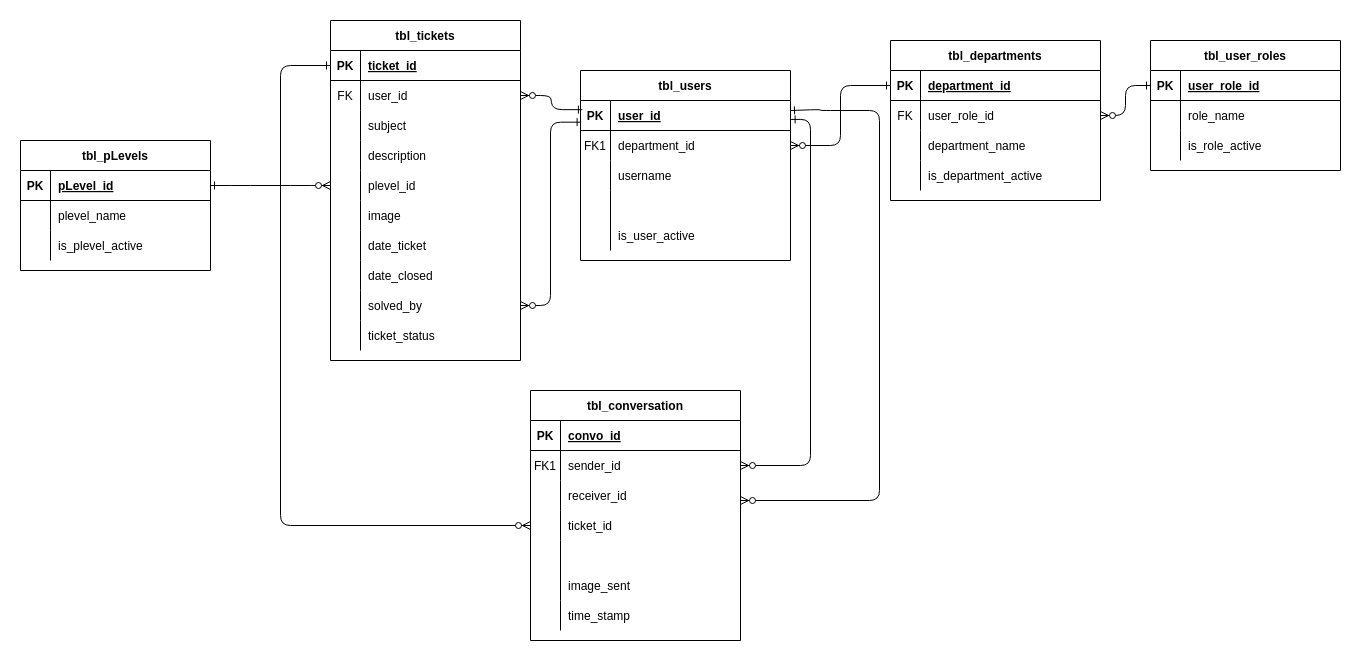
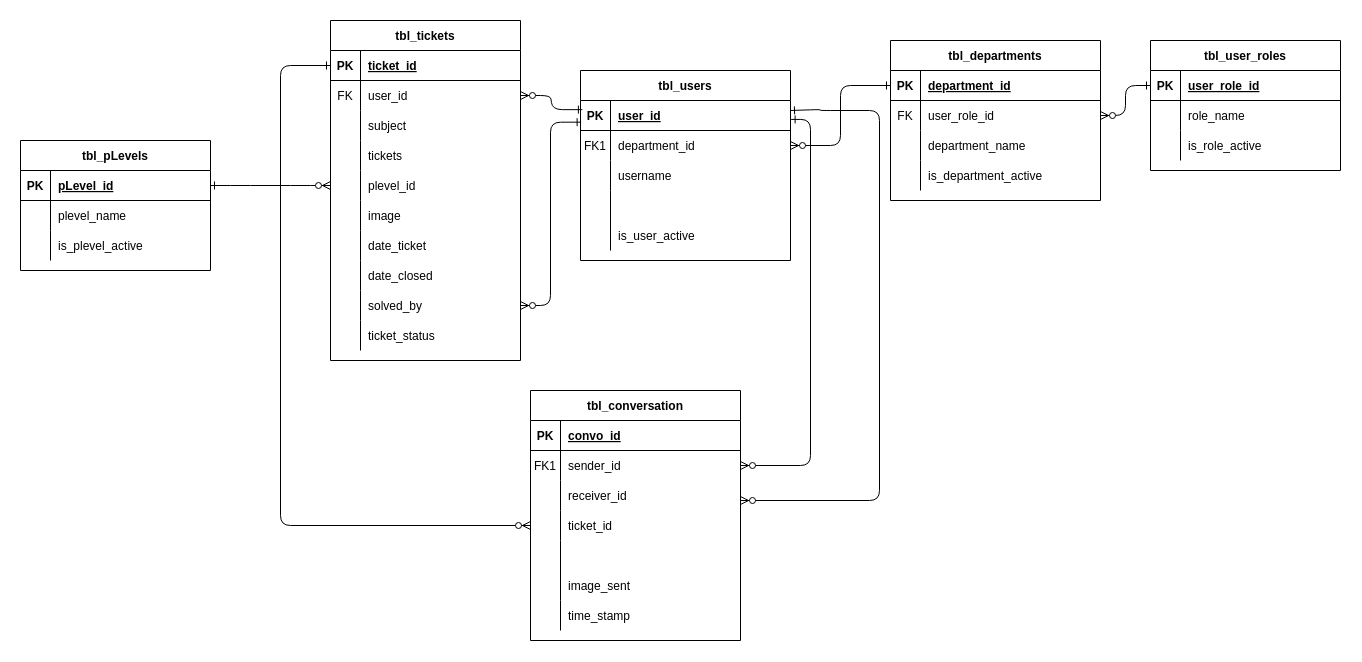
- <mxCell id="53" value="description" style="shape=partialRectangle;overflow=hidden;connectable=0;fillColor=none;top=0;left=0;bottom=0;right=0;align=left;spacingLeft=6;" parent="51" vertex="1"><mxGeometry x="30" width="160" height="30" as="geometry"><mxRectangle width="160" height="30" as="alternateBounds" /></mxGeometry></mxCell>
+ <mxCell id="53" value="tickets" style="shape=partialRectangle;overflow=hidden;connectable=0;fillColor=none;top=0;left=0;bottom=0;right=0;align=left;spacingLeft=6;" parent="51" vertex="1"><mxGeometry x="30" width="160" height="30" as="geometry"><mxRectangle width="160" height="30" as="alternateBounds" /></mxGeometry></mxCell>
